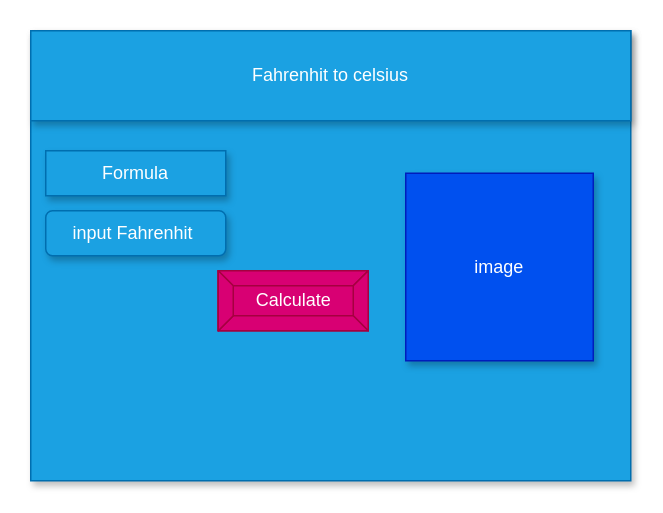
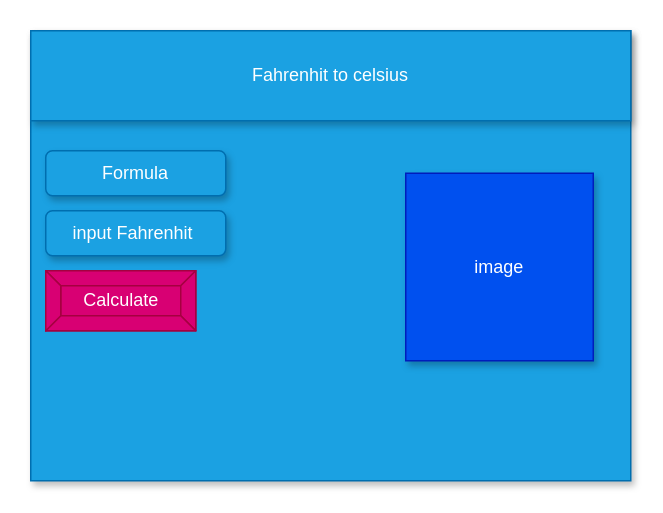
- <mxCell id="7" value="Formula" style="whiteSpace=wrap;html=1;shadow=1;fillColor=#1ba1e2;fontColor=#ffffff;strokeColor=#006EAF;rounded=0;" parent="1" vertex="1"><mxGeometry x="30" y="100" width="120" height="30" as="geometry" /></mxCell>
+ <mxCell id="7" value="Formula" style="rounded=1;whiteSpace=wrap;html=1;shadow=1;fillColor=#1ba1e2;fontColor=#ffffff;strokeColor=#006EAF;" parent="1" vertex="1"><mxGeometry x="30" y="100" width="120" height="30" as="geometry" /></mxCell>
- <mxCell id="3" value="Calculate" style="labelPosition=center;verticalLabelPosition=middle;align=center;html=1;shape=mxgraph.basic.button;dx=10;fillColor=#d80073;fontColor=#ffffff;strokeColor=#A50040;" parent="1" vertex="1"><mxGeometry x="145" y="180" width="100" height="40" as="geometry" /></mxCell>
+ <mxCell id="3" value="Calculate" style="labelPosition=center;verticalLabelPosition=middle;align=center;html=1;shape=mxgraph.basic.button;dx=10;fillColor=#d80073;fontColor=#ffffff;strokeColor=#A50040;" parent="1" vertex="1"><mxGeometry x="30" y="180" width="100" height="40" as="geometry" /></mxCell>
